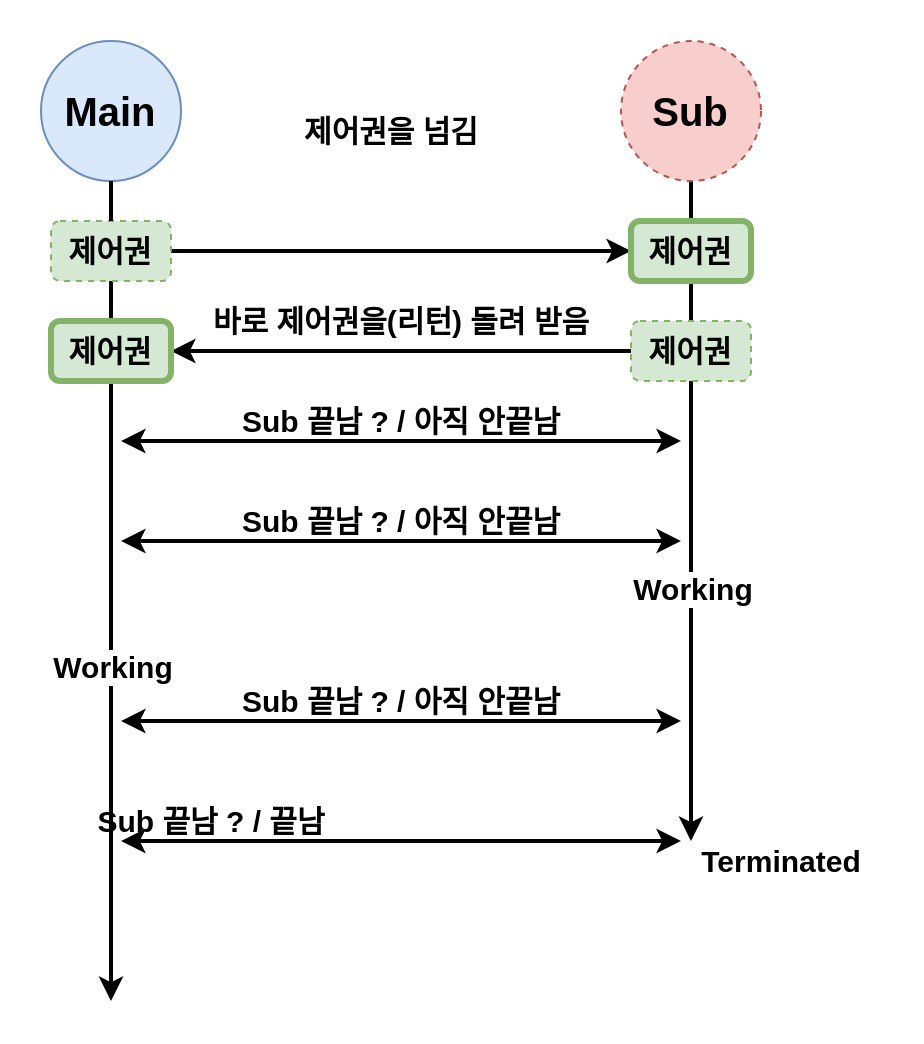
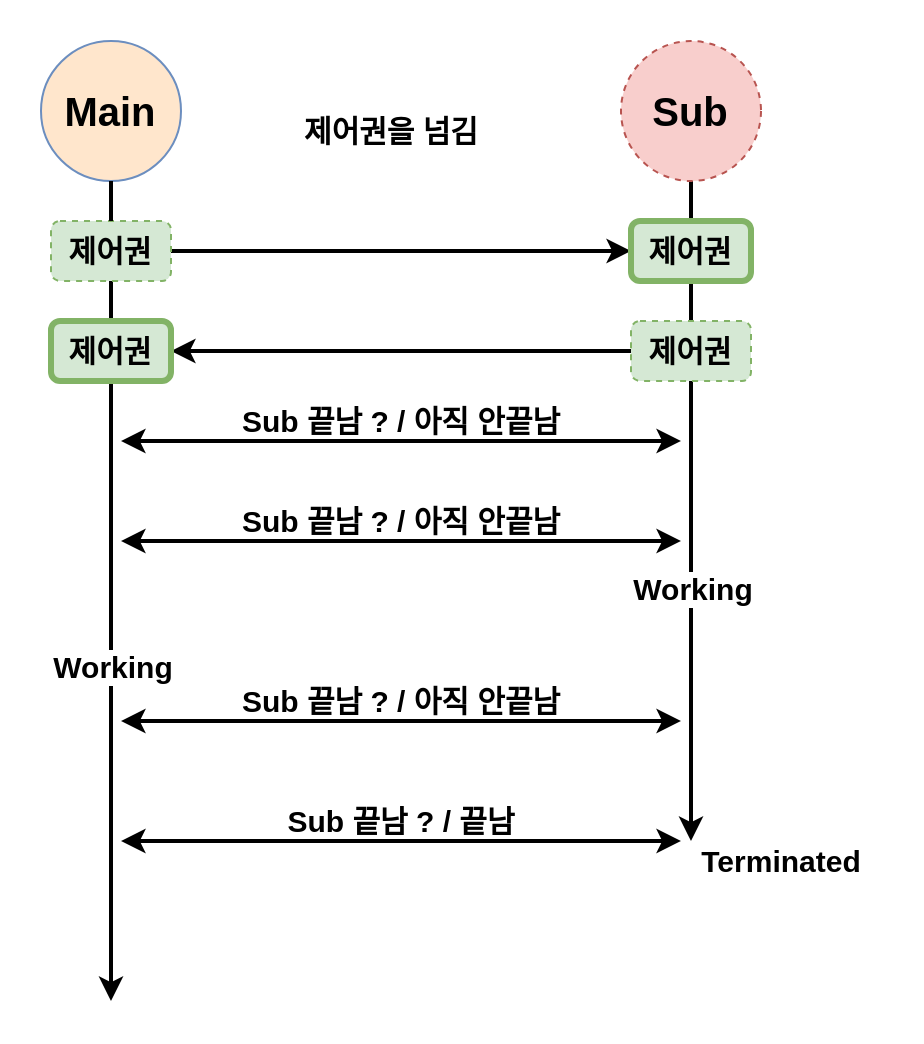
- <mxCell id="3" value="&lt;span style=&quot;font-size: 20px&quot;&gt;&lt;b&gt;Main&lt;/b&gt;&lt;/span&gt;" style="ellipse;whiteSpace=wrap;html=1;aspect=fixed;fillColor=#dae8fc;strokeColor=#6c8ebf;" parent="1" vertex="1"><mxGeometry x="20" y="20" width="70" height="70" as="geometry" /></mxCell>
+ <mxCell id="3" value="&lt;span style=&quot;font-size: 20px&quot;&gt;&lt;b&gt;Main&lt;/b&gt;&lt;/span&gt;" style="ellipse;whiteSpace=wrap;html=1;aspect=fixed;fillColor=#ffe6cc;strokeColor=#6c8ebf;" parent="1" vertex="1"><mxGeometry x="20" y="20" width="70" height="70" as="geometry" /></mxCell>
- <mxCell id="19" value="&lt;b&gt;&lt;font style=&quot;font-size: 15px&quot;&gt;바로 제어권을(리턴) 돌려 받음&lt;/font&gt;&lt;/b&gt;" style="text;html=1;align=center;verticalAlign=middle;resizable=0;points=[];autosize=1;strokeColor=none;fillColor=none;" parent="1" vertex="1"><mxGeometry x="90" y="150" width="220" height="20" as="geometry" /></mxCell>
- <mxCell id="27" value="&lt;b&gt;&lt;font style=&quot;font-size: 15px&quot;&gt;Sub 끝남 ? / 끝남&lt;/font&gt;&lt;/b&gt;" style="text;html=1;align=center;verticalAlign=middle;resizable=0;points=[];autosize=1;strokeColor=none;fillColor=none;" parent="1" vertex="1"><mxGeometry x="40" y="400" width="130" height="20" as="geometry" /></mxCell>
+ <mxCell id="27" value="&lt;b&gt;&lt;font style=&quot;font-size: 15px&quot;&gt;Sub 끝남 ? / 끝남&lt;/font&gt;&lt;/b&gt;" style="text;html=1;align=center;verticalAlign=middle;resizable=0;points=[];autosize=1;strokeColor=none;fillColor=none;" parent="1" vertex="1"><mxGeometry x="135" y="400" width="130" height="20" as="geometry" /></mxCell>
